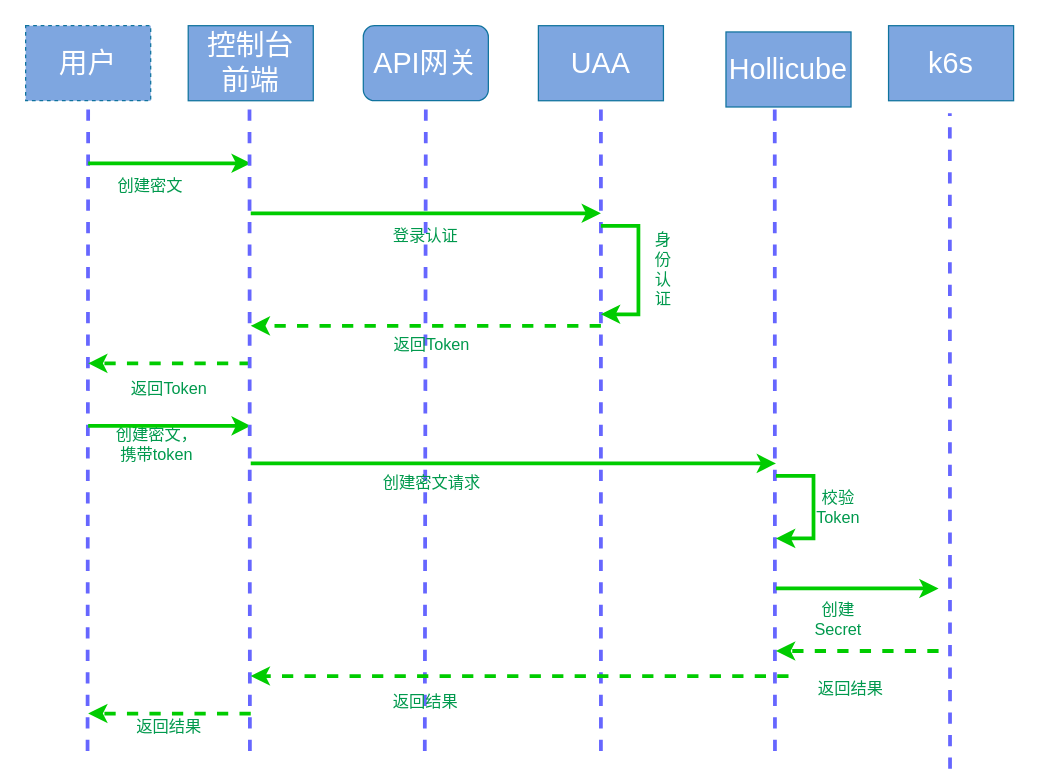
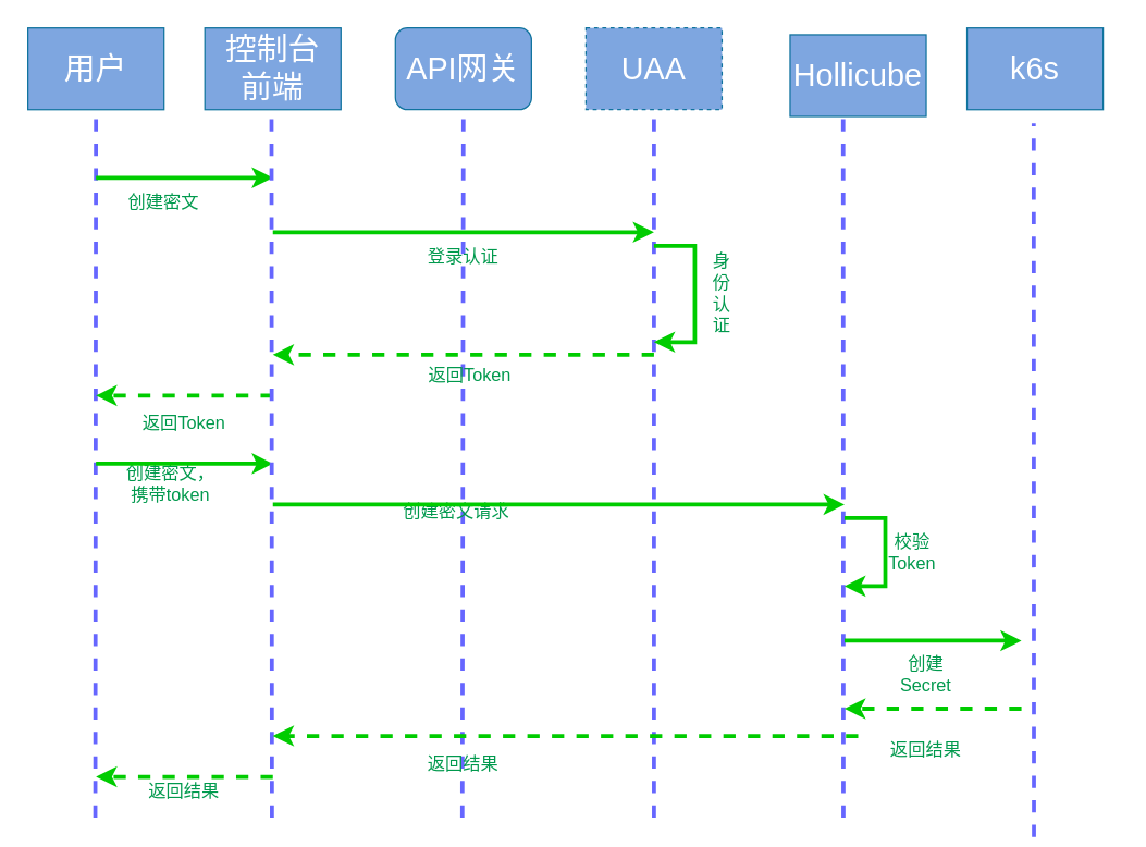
- <mxCell id="3" value="&lt;font style=&quot;font-size: 23px&quot; color=&quot;#ffffff&quot;&gt;用户&lt;/font&gt;" style="rounded=0;whiteSpace=wrap;html=1;fillColor=#7EA6E0;strokeColor=#10739e;dashed=1;" parent="2" vertex="1"><mxGeometry width="100" height="60" as="geometry" /></mxCell>
+ <mxCell id="3" value="&lt;font style=&quot;font-size: 23px&quot; color=&quot;#ffffff&quot;&gt;用户&lt;/font&gt;" style="rounded=0;whiteSpace=wrap;html=1;fillColor=#7EA6E0;strokeColor=#10739e;" parent="2" vertex="1"><mxGeometry width="100" height="60" as="geometry" /></mxCell>
- <mxCell id="18" value="&lt;font style=&quot;font-size: 23px&quot; color=&quot;#ffffff&quot;&gt;UAA&lt;/font&gt;" style="rounded=0;whiteSpace=wrap;html=1;fillColor=#7EA6E0;strokeColor=#10739e;" vertex="1" parent="17"><mxGeometry width="100" height="60" as="geometry" /></mxCell>
+ <mxCell id="18" value="&lt;font style=&quot;font-size: 23px&quot; color=&quot;#ffffff&quot;&gt;UAA&lt;/font&gt;" style="rounded=0;whiteSpace=wrap;html=1;fillColor=#7EA6E0;strokeColor=#10739e;dashed=1;" vertex="1" parent="17"><mxGeometry width="100" height="60" as="geometry" /></mxCell>
- <mxCell id="15" value="创建密文请求" style="text;html=1;strokeColor=none;fillColor=none;align=center;verticalAlign=middle;whiteSpace=wrap;rounded=0;dashed=1;fontSize=13;fontColor=#00994D;" vertex="1" parent="10"><mxGeometry x="15" y="350" width="80" height="30" as="geometry" /></mxCell>
+ <mxCell id="15" value="创建密文请求" style="text;html=1;strokeColor=none;fillColor=none;align=center;verticalAlign=middle;whiteSpace=wrap;rounded=0;dashed=1;fontSize=13;fontColor=#00994D;" vertex="1" parent="10"><mxGeometry x="5" y="340" width="80" height="30" as="geometry" /></mxCell>
- <mxCell id="29" value="创建Secret" style="text;html=1;strokeColor=none;fillColor=none;align=center;verticalAlign=middle;whiteSpace=wrap;rounded=0;dashed=1;fontSize=13;fontColor=#00994D;" vertex="1" parent="23"><mxGeometry x="70" y="460" width="60" height="30" as="geometry" /></mxCell>
+ <mxCell id="29" value="创建Secret" style="text;html=1;strokeColor=none;fillColor=none;align=center;verticalAlign=middle;whiteSpace=wrap;rounded=0;dashed=1;fontSize=13;fontColor=#00994D;" vertex="1" parent="23"><mxGeometry x="80" y="460" width="60" height="30" as="geometry" /></mxCell>
